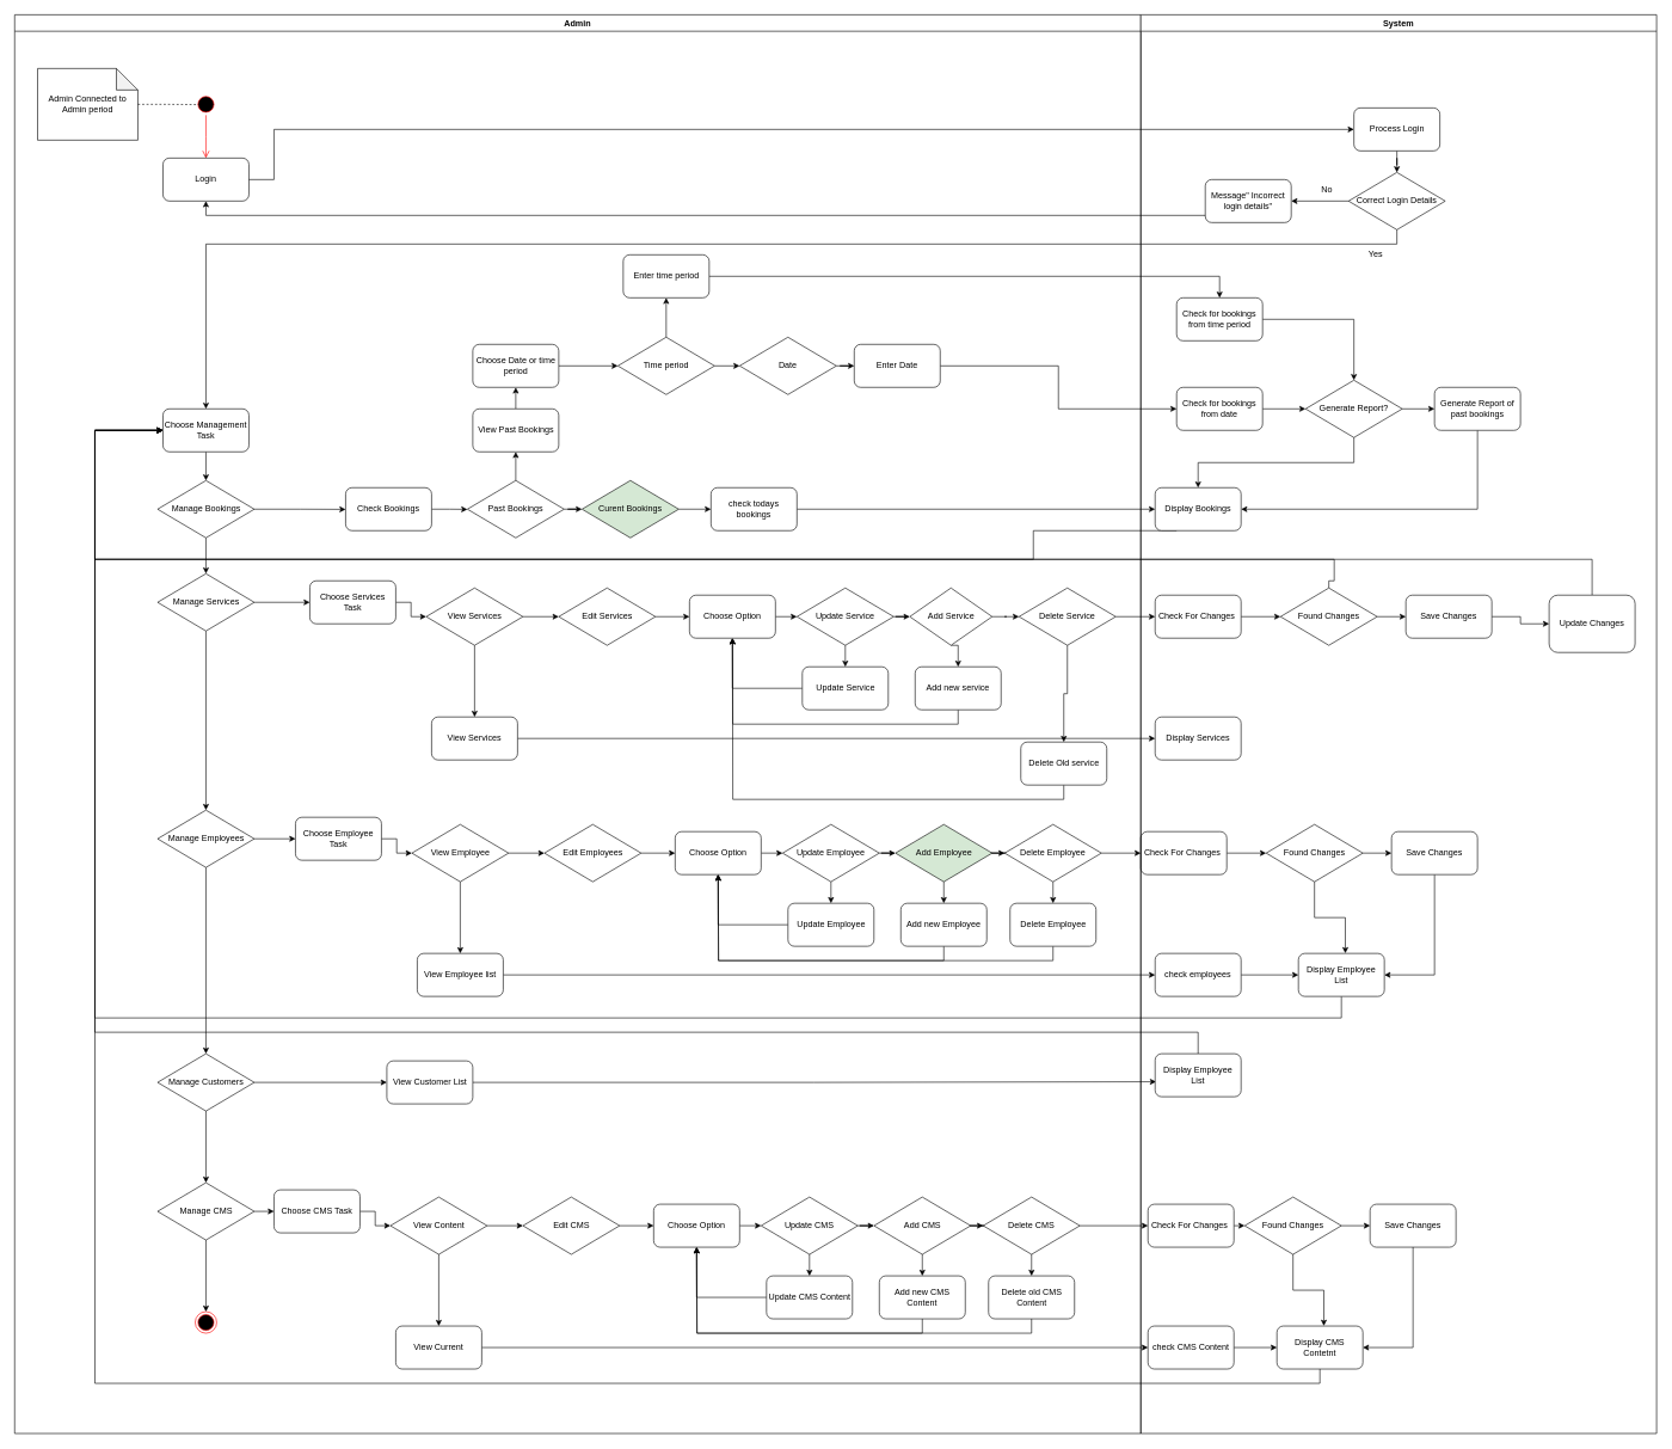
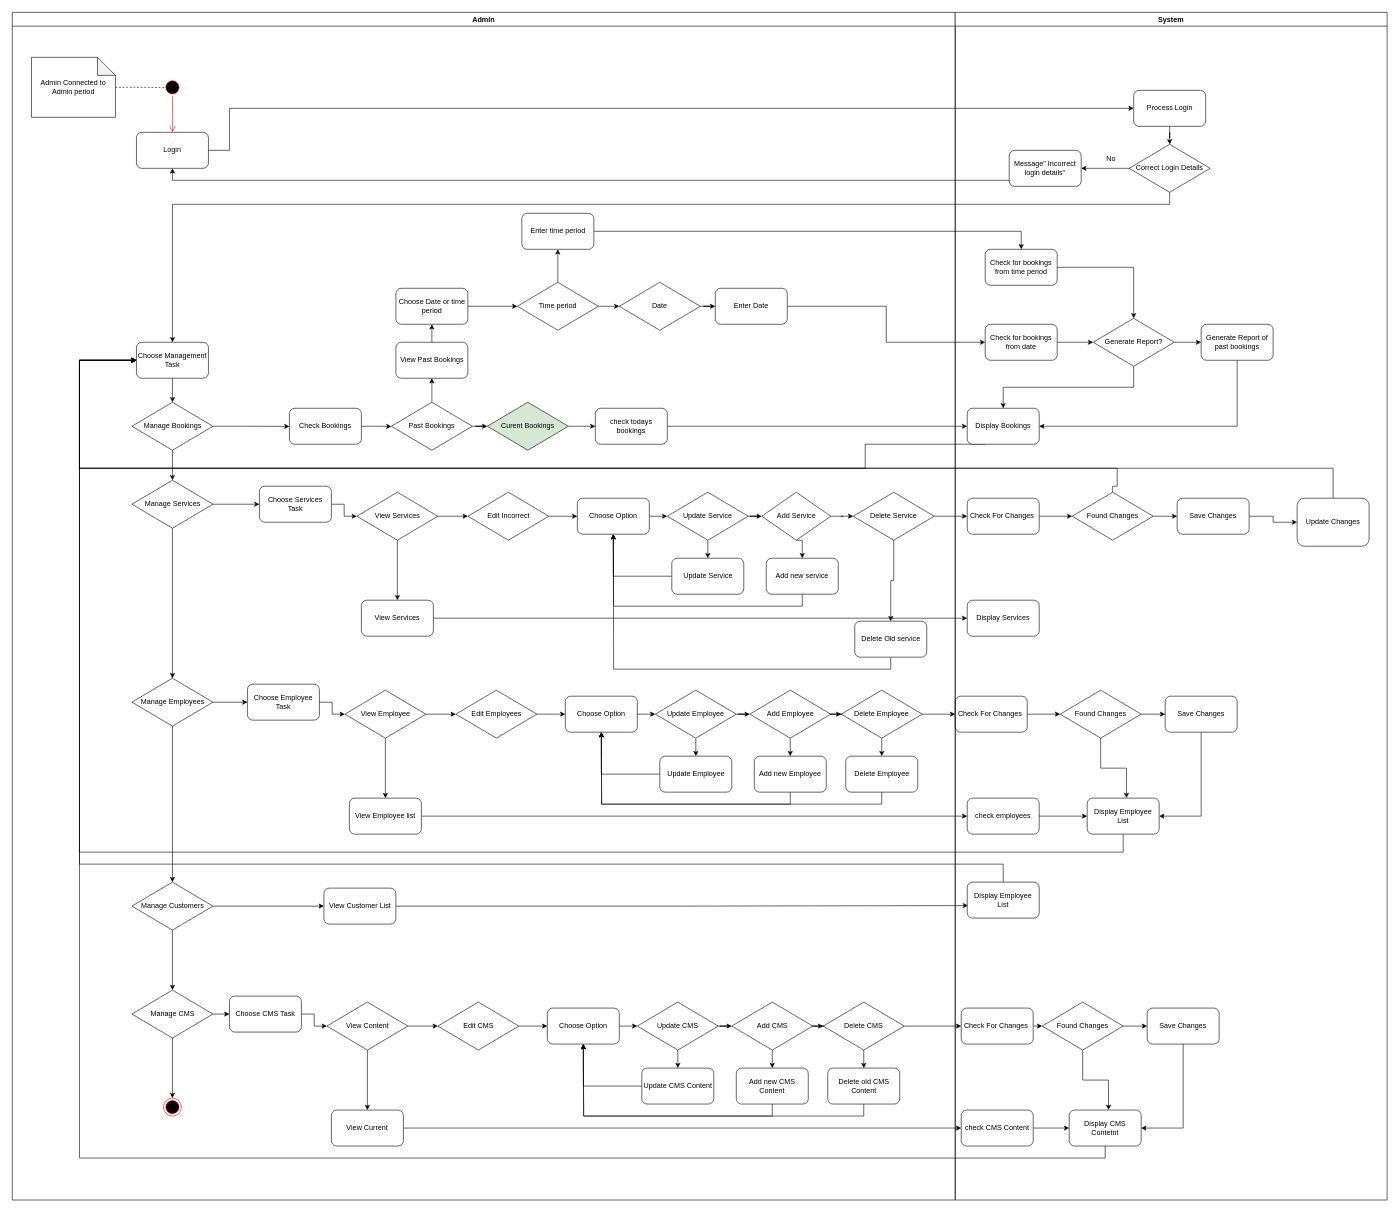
- <mxCell id="180" value="Yes" style="text;html=1;strokeColor=none;fillColor=none;align=center;verticalAlign=middle;whiteSpace=wrap;rounded=0;" vertex="1" parent="173"><mxGeometry x="297.5" y="320" width="60" height="30" as="geometry" /></mxCell>
- <mxCell id="59" value="Edit Services" style="rhombus;whiteSpace=wrap;html=1;" parent="1" vertex="1"><mxGeometry x="779.5" y="820" width="135" height="80" as="geometry" /></mxCell>
+ <mxCell id="59" value="Edit Incorrect" style="rhombus;whiteSpace=wrap;html=1;" parent="1" vertex="1"><mxGeometry x="779.5" y="820" width="135" height="80" as="geometry" /></mxCell>
- <mxCell id="107" value="Add Employee" style="rhombus;whiteSpace=wrap;html=1;fillColor=#d5e8d4;" parent="1" vertex="1"><mxGeometry x="1249.5" y="1150" width="135" height="80" as="geometry" /></mxCell>
+ <mxCell id="107" value="Add Employee" style="rhombus;whiteSpace=wrap;html=1;" parent="1" vertex="1"><mxGeometry x="1249.5" y="1150" width="135" height="80" as="geometry" /></mxCell>
